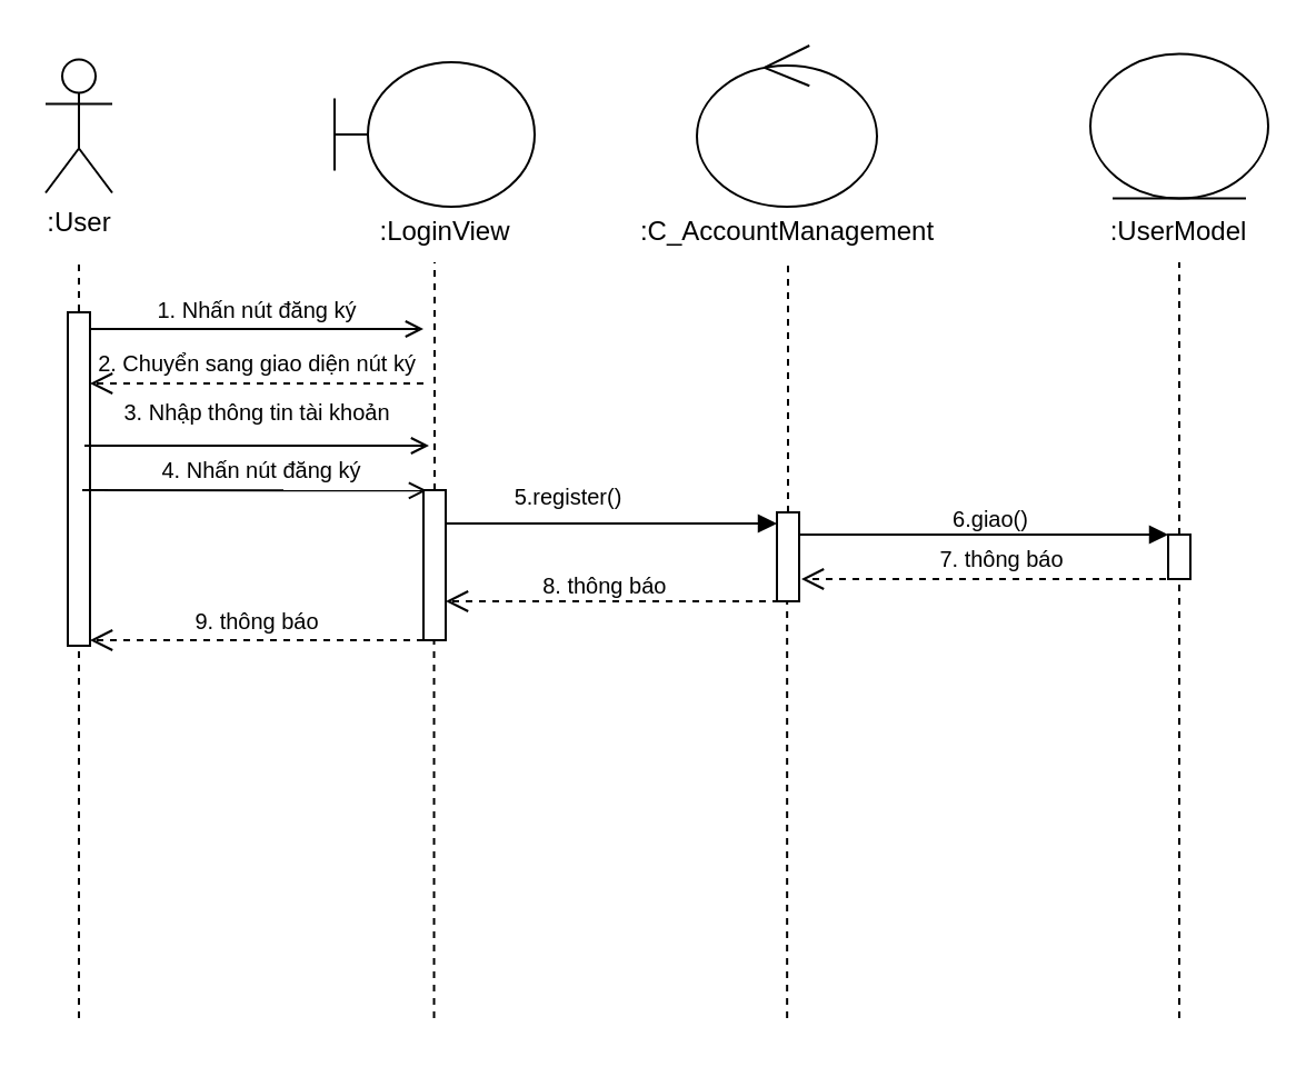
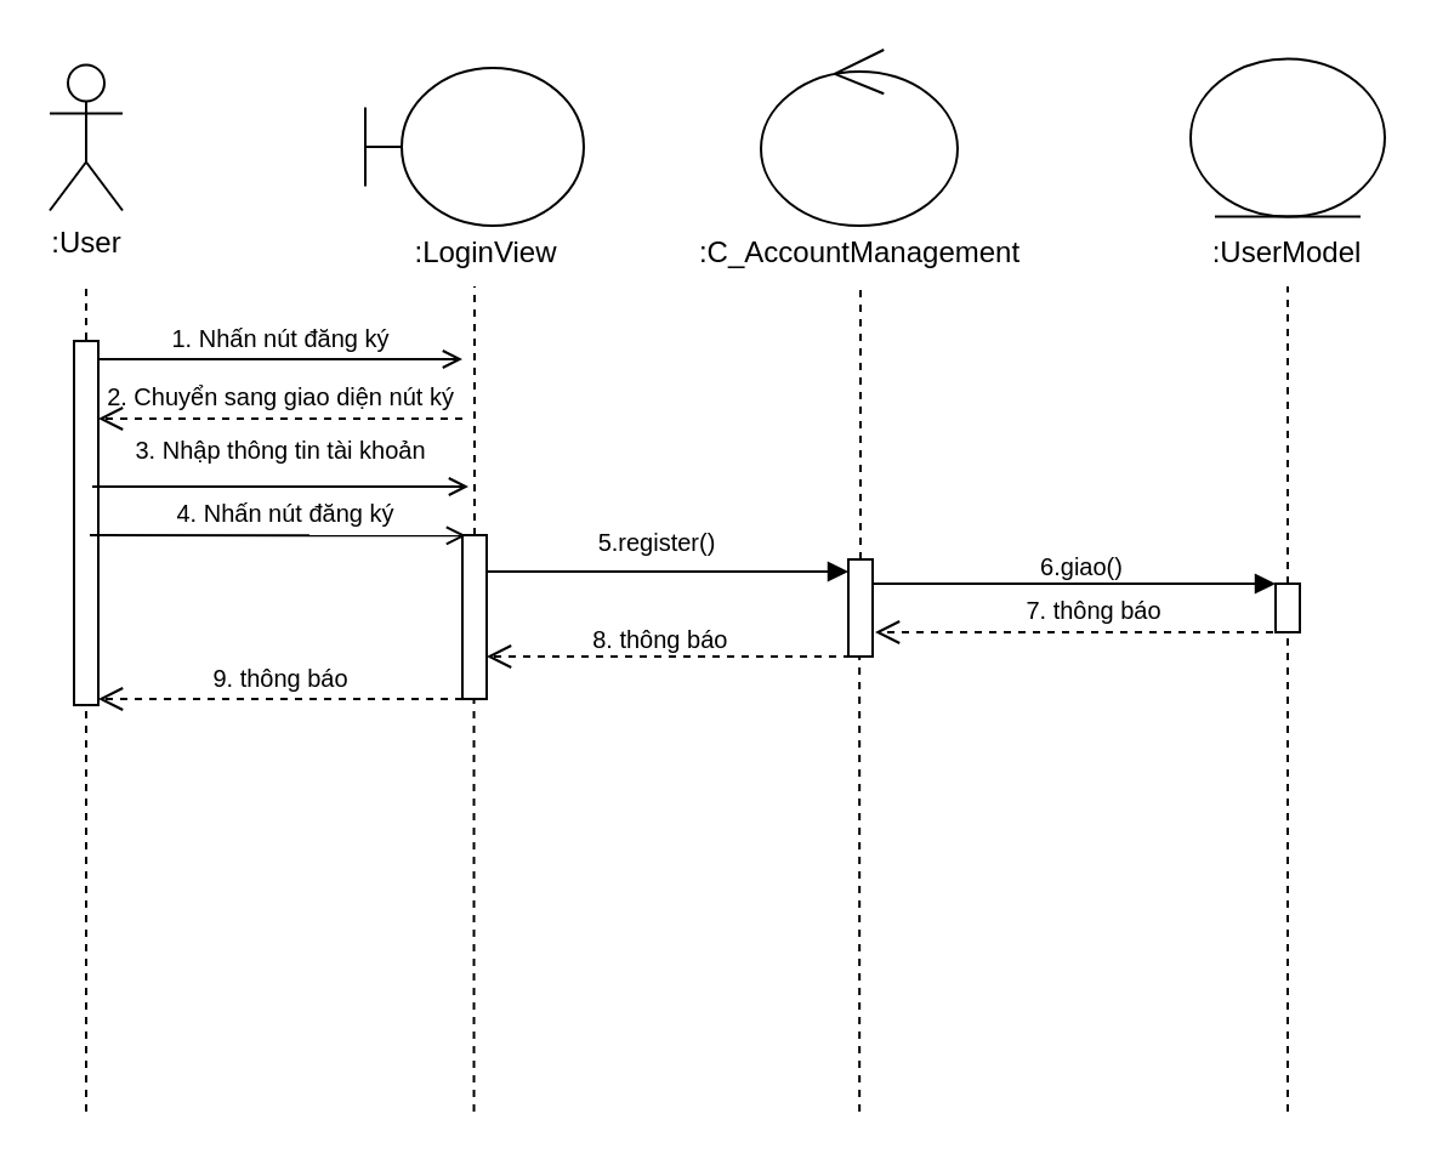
- <mxCell id="13" value="&lt;span style=&quot;font-size: 10px;&quot;&gt;5.register()&lt;/span&gt;" style="text;html=1;align=center;verticalAlign=middle;resizable=0;points=[];autosize=1;strokeColor=none;fillColor=none;" parent="1" vertex="1"><mxGeometry x="220" y="207.5" width="70" height="30" as="geometry" /></mxCell>
+ <mxCell id="13" value="&lt;span style=&quot;font-size: 10px;&quot;&gt;5.register()&lt;/span&gt;" style="text;html=1;align=center;verticalAlign=middle;resizable=0;points=[];autosize=1;strokeColor=none;fillColor=none;" parent="1" vertex="1"><mxGeometry x="235" y="207.5" width="70" height="30" as="geometry" /></mxCell>
